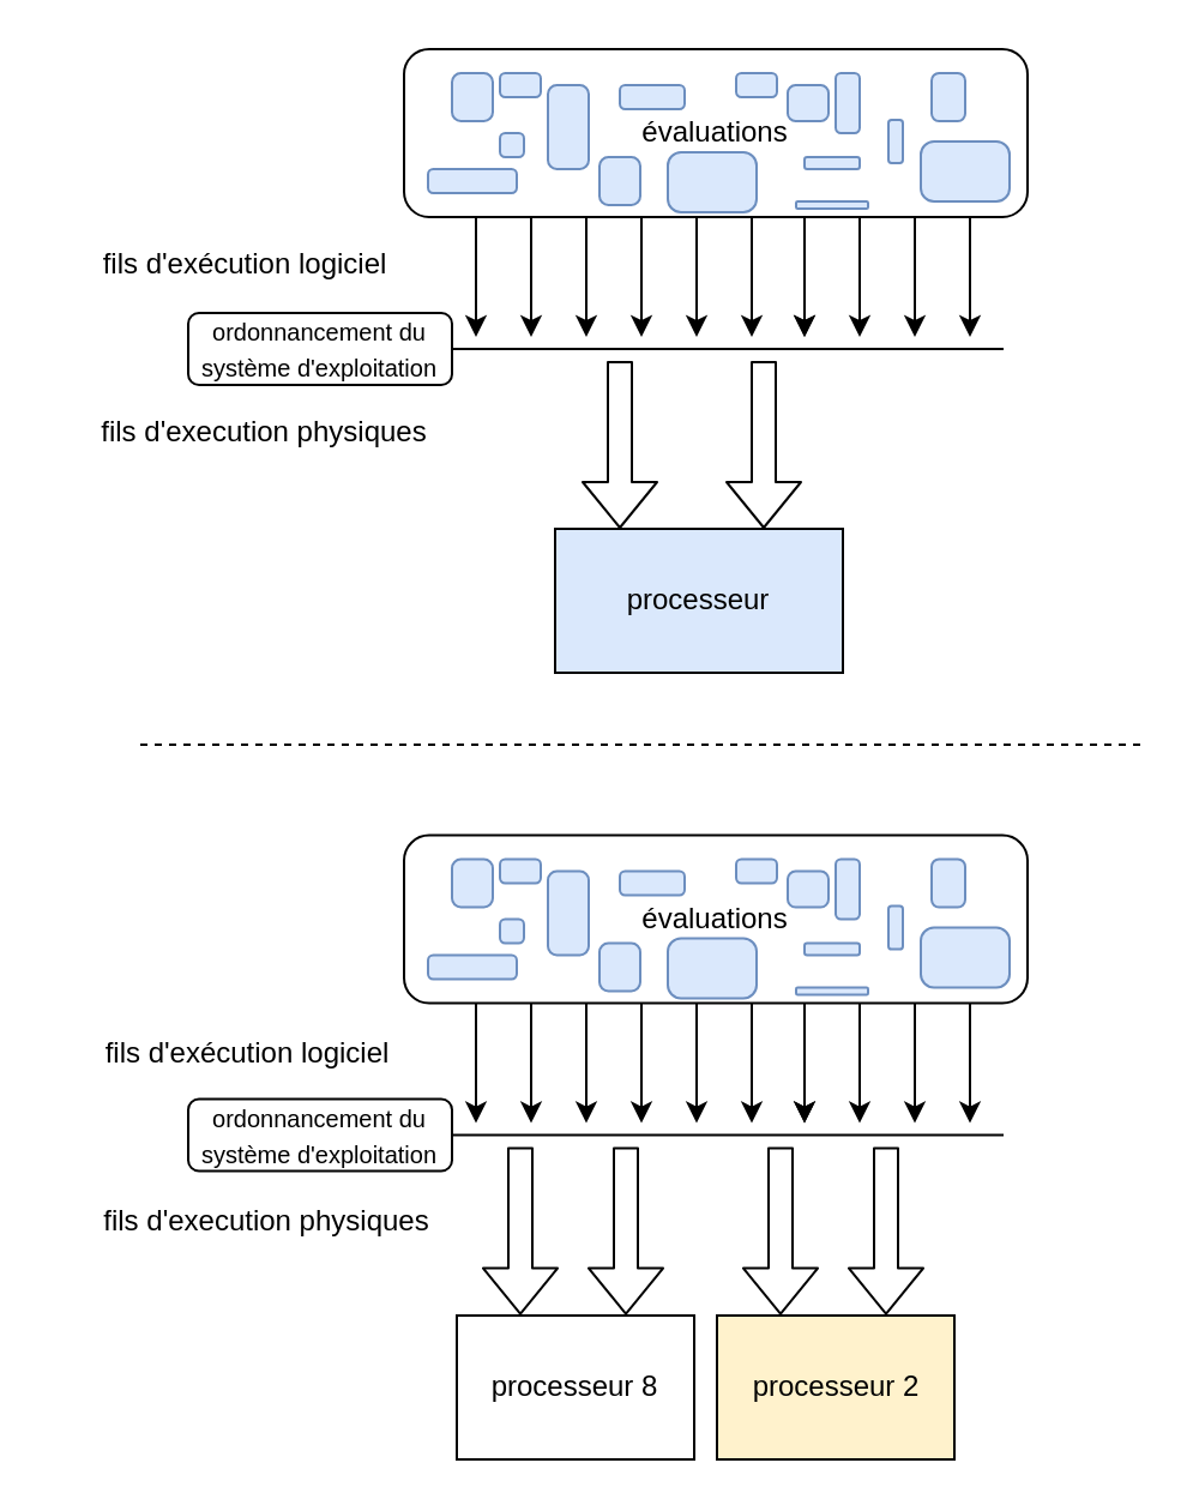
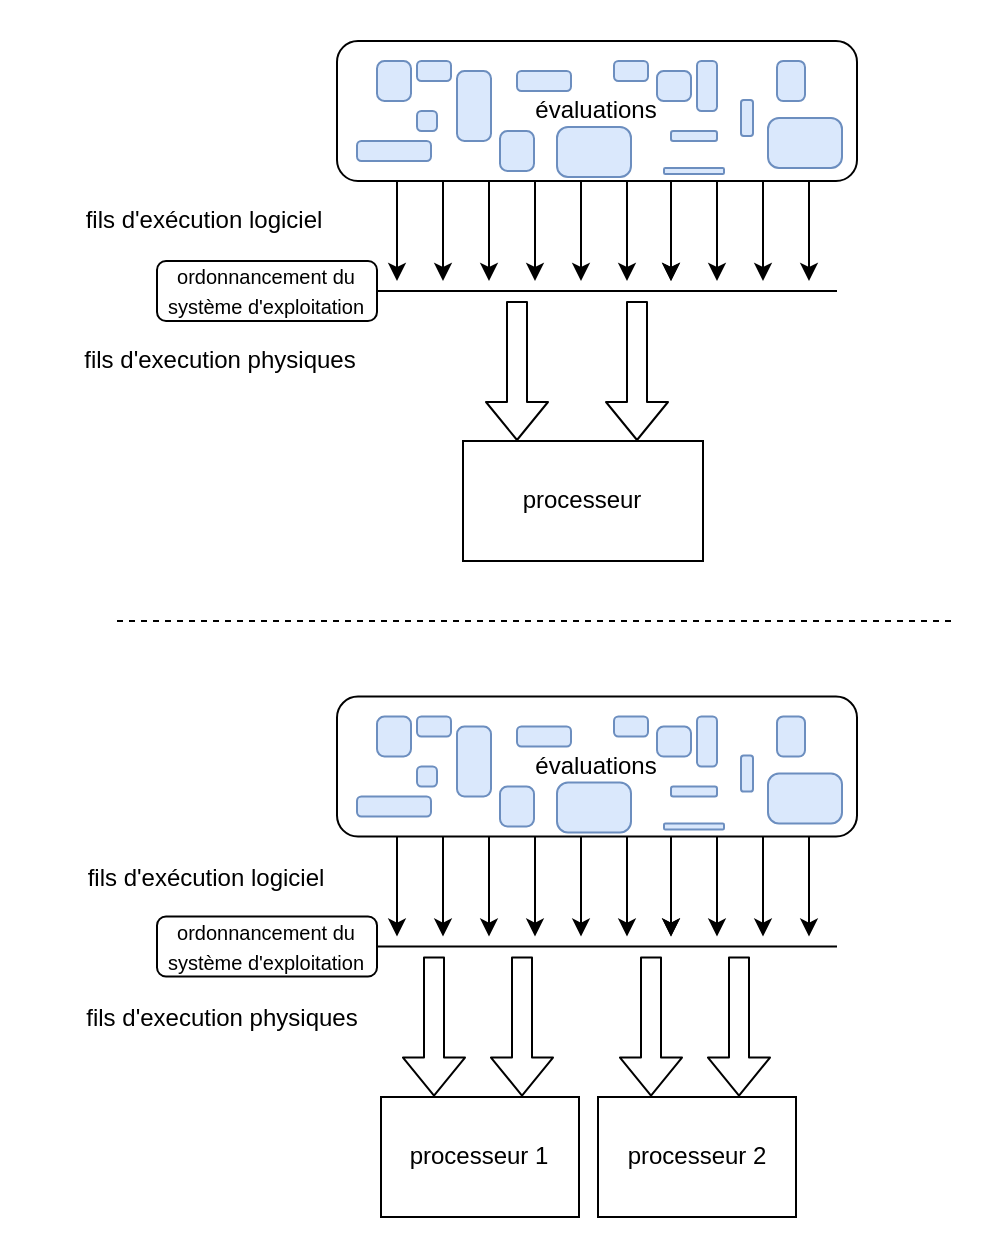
- <mxCell id="3" value="processeur" style="rounded=0;whiteSpace=wrap;html=1;fillColor=#dae8fc;" vertex="1" parent="1"><mxGeometry x="231" y="220" width="120" height="60" as="geometry" /></mxCell>
+ <mxCell id="3" value="processeur" style="rounded=0;whiteSpace=wrap;html=1;" vertex="1" parent="1"><mxGeometry x="231" y="220" width="120" height="60" as="geometry" /></mxCell>
- <mxCell id="38" value="processeur 8" style="rounded=0;whiteSpace=wrap;html=1;" vertex="1" parent="1"><mxGeometry x="190" y="548" width="99" height="60" as="geometry" /></mxCell>
+ <mxCell id="38" value="processeur 1" style="rounded=0;whiteSpace=wrap;html=1;" vertex="1" parent="1"><mxGeometry x="190" y="548" width="99" height="60" as="geometry" /></mxCell>
- <mxCell id="70" value="processeur 2" style="rounded=0;whiteSpace=wrap;html=1;fillColor=#fff2cc;" vertex="1" parent="1"><mxGeometry x="298.5" y="548" width="99" height="60" as="geometry" /></mxCell>
+ <mxCell id="70" value="processeur 2" style="rounded=0;whiteSpace=wrap;html=1;" vertex="1" parent="1"><mxGeometry x="298.5" y="548" width="99" height="60" as="geometry" /></mxCell>
